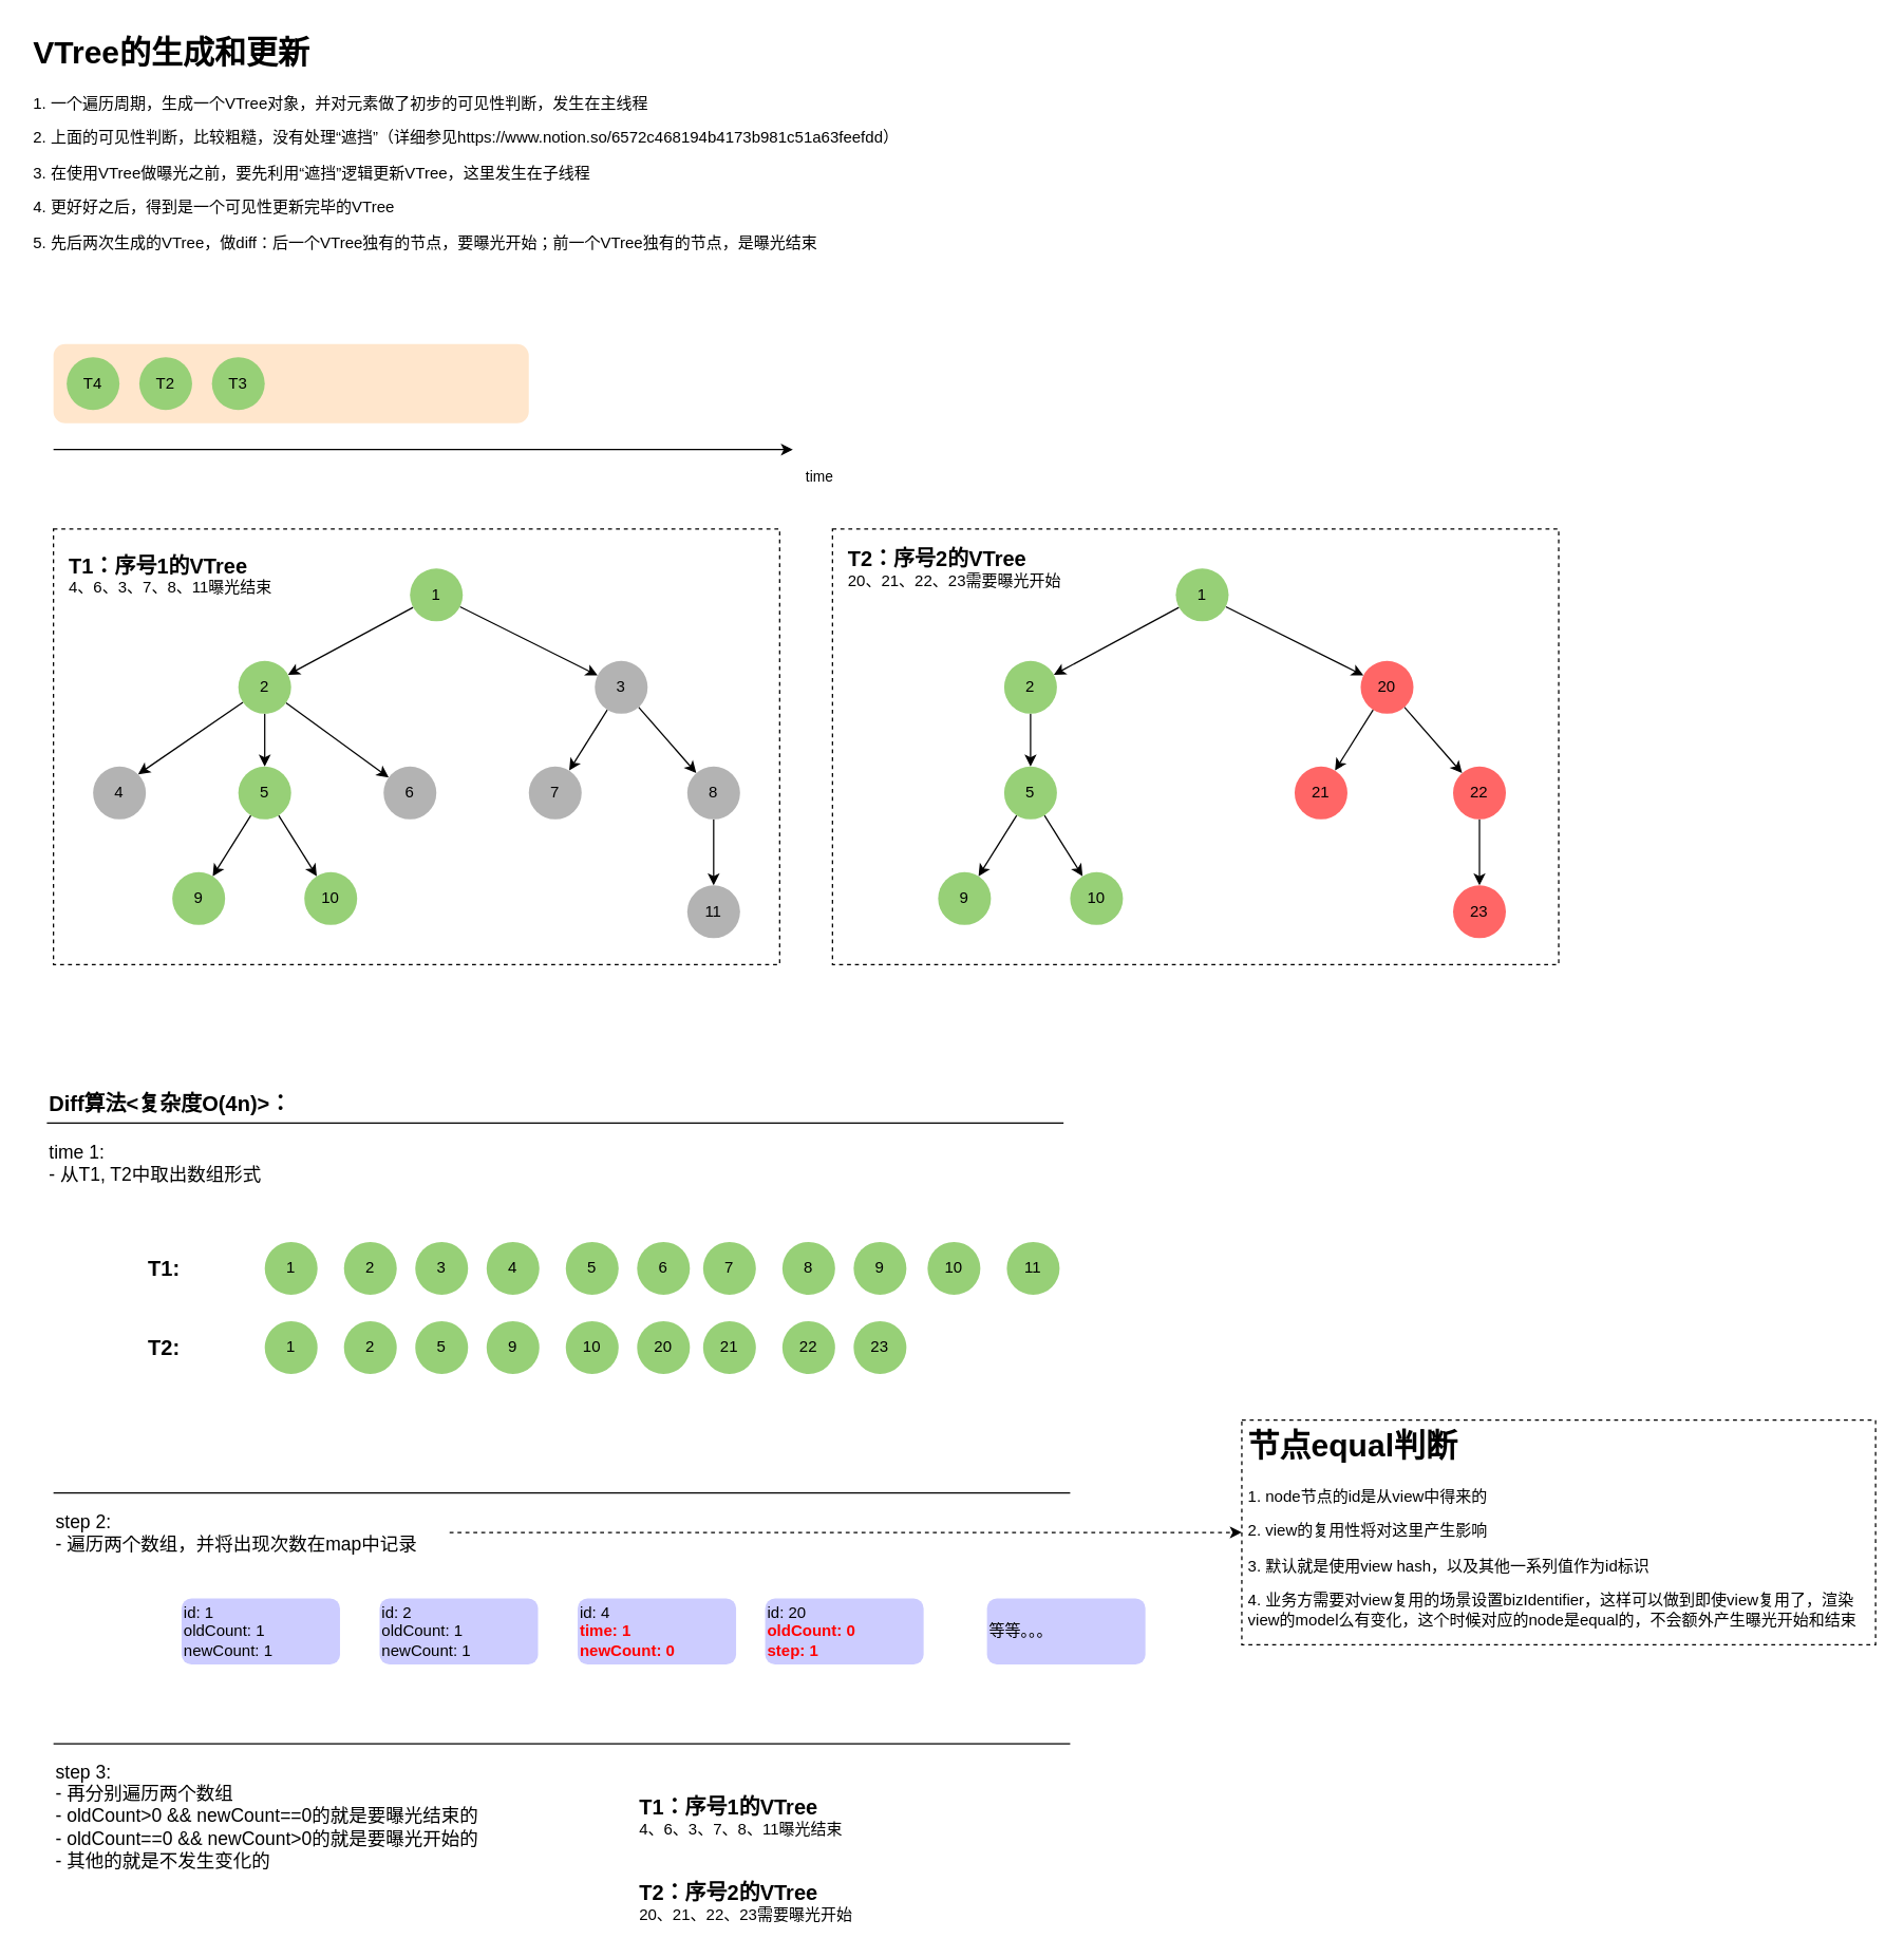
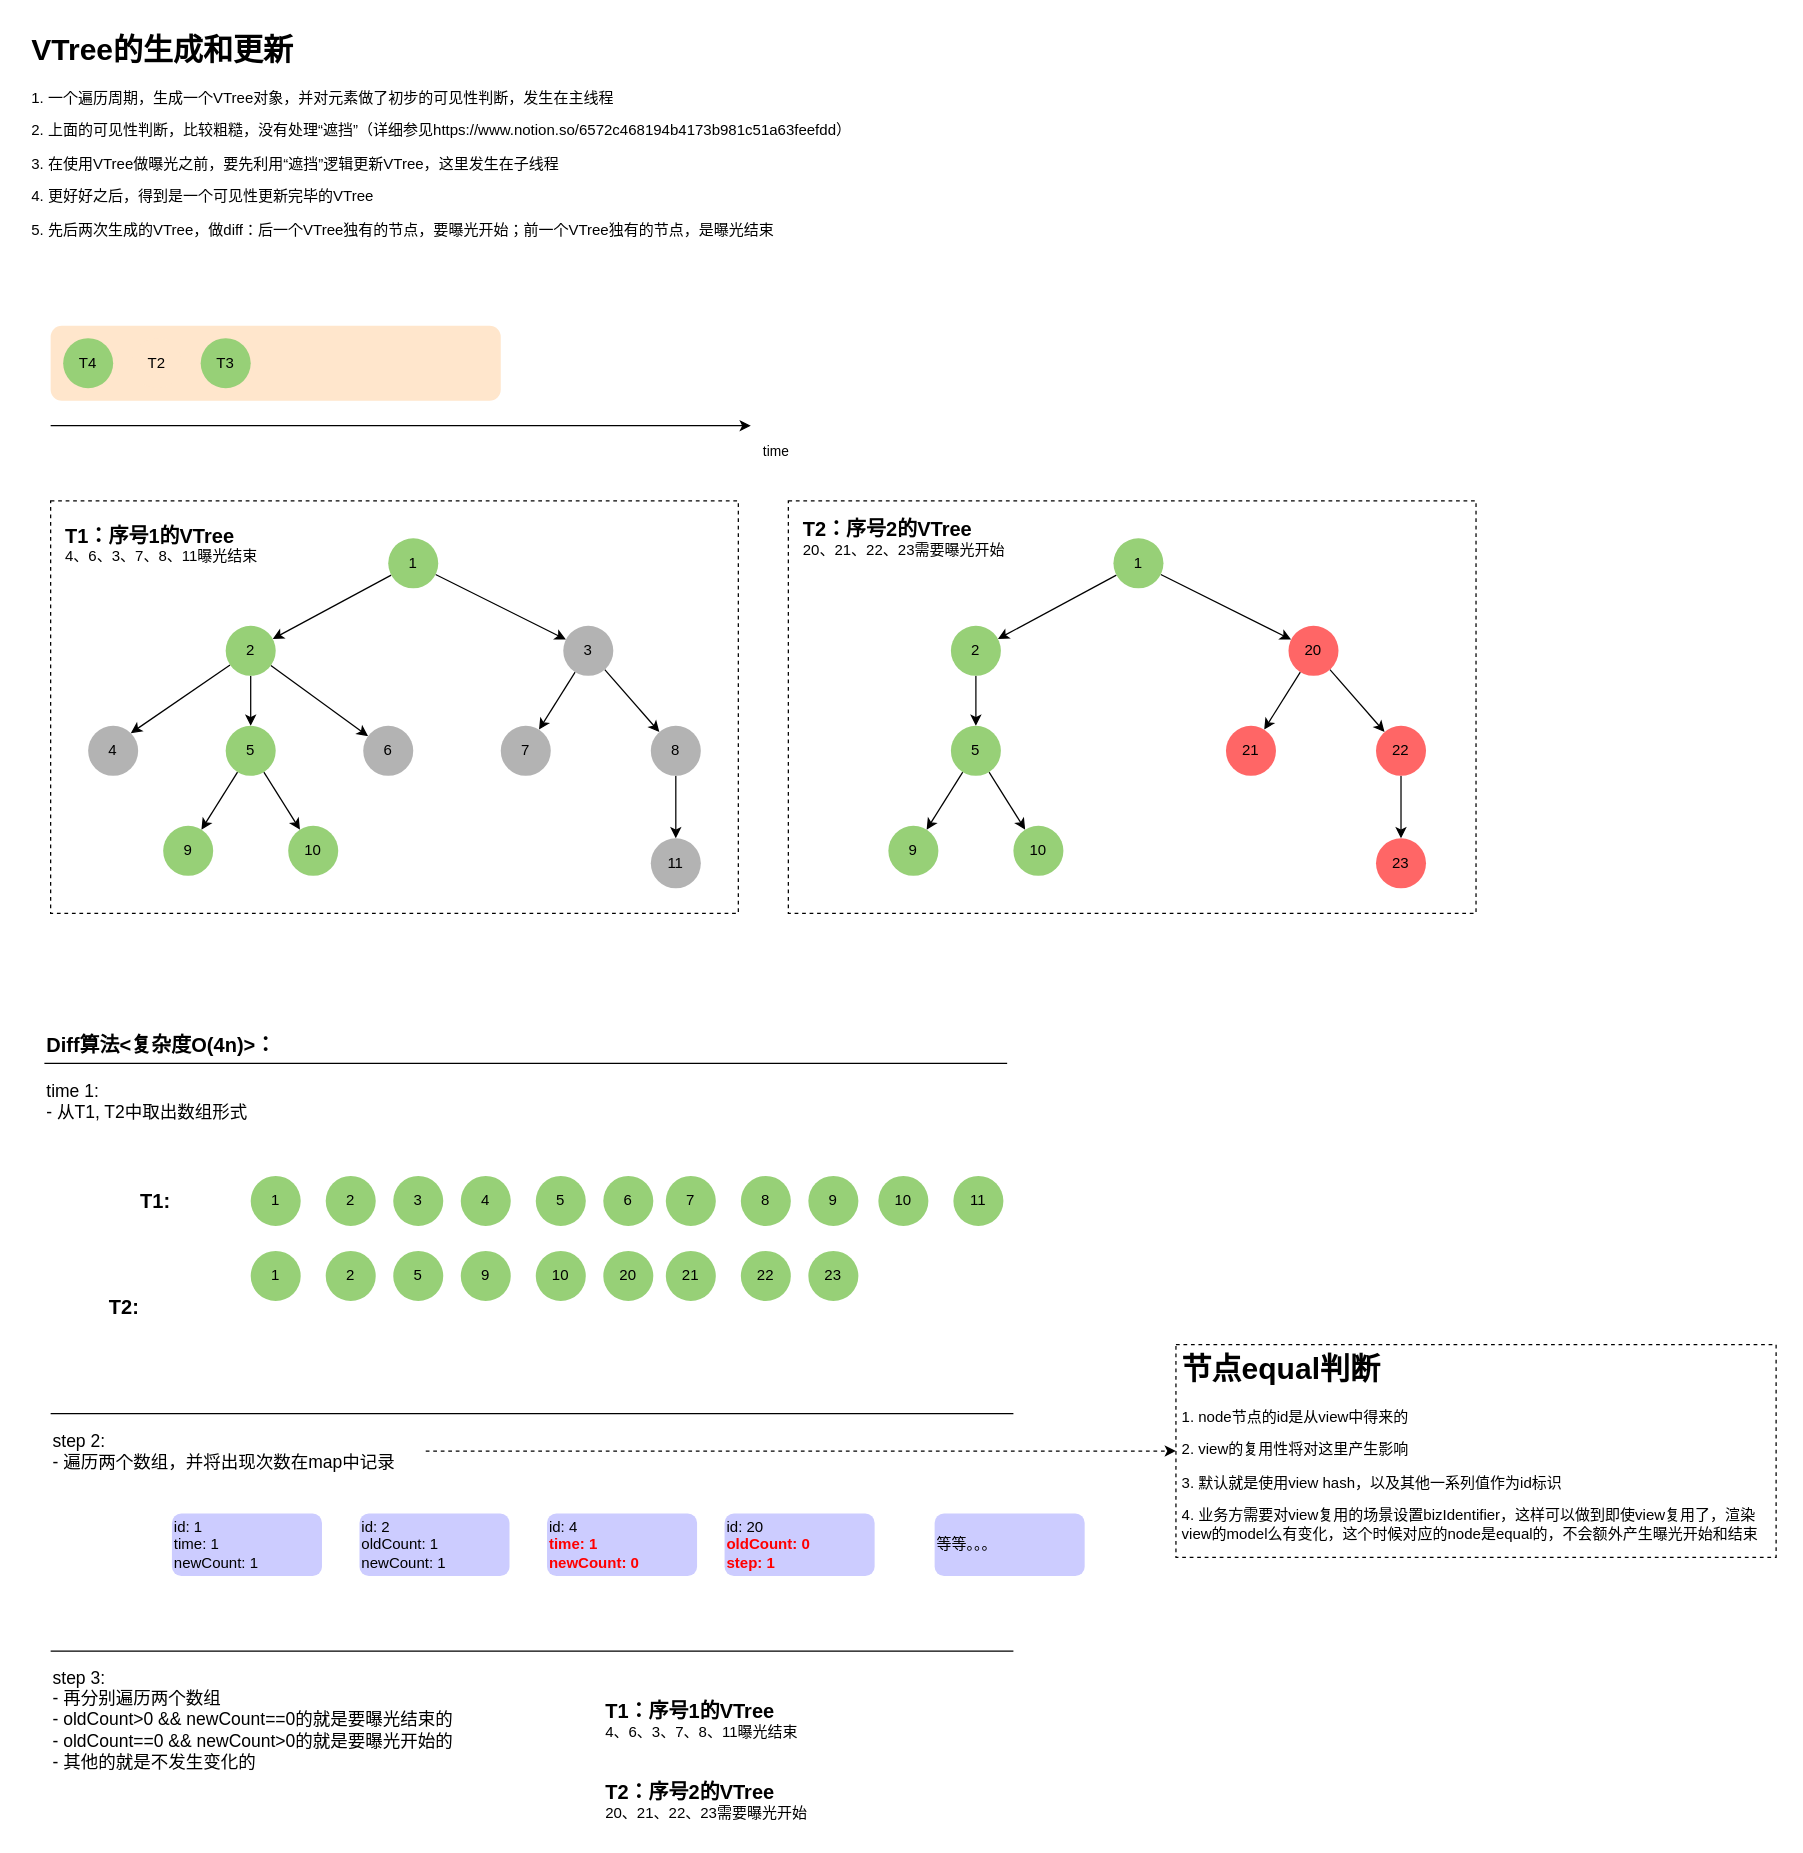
- <mxCell id="7" value="T2" style="ellipse;whiteSpace=wrap;html=1;aspect=fixed;strokeColor=none;fillColor=#97D077;" vertex="1" parent="1"><mxGeometry x="105" y="270" width="40" height="40" as="geometry" /></mxCell>
+ <mxCell id="7" value="T2" style="ellipse;whiteSpace=wrap;html=1;aspect=fixed;strokeColor=none;fillColor=#ffe6cc;" vertex="1" parent="1"><mxGeometry x="105" y="270" width="40" height="40" as="geometry" /></mxCell>
- <mxCell id="75" value="&lt;font&gt;&lt;span style=&quot;font-size: 16px&quot;&gt;&lt;b&gt;T2:&lt;/b&gt;&lt;/span&gt;&lt;br&gt;&lt;/font&gt;" style="text;html=1;strokeColor=none;fillColor=none;align=left;verticalAlign=middle;whiteSpace=wrap;rounded=0;" vertex="1" parent="1"><mxGeometry x="110" y="1005" width="50" height="30" as="geometry" /></mxCell>
+ <mxCell id="75" value="&lt;font&gt;&lt;span style=&quot;font-size: 16px&quot;&gt;&lt;b&gt;T2:&lt;/b&gt;&lt;/span&gt;&lt;br&gt;&lt;/font&gt;" style="text;html=1;strokeColor=none;fillColor=none;align=left;verticalAlign=middle;whiteSpace=wrap;rounded=0;" vertex="1" parent="1"><mxGeometry x="85" y="1030" width="50" height="30" as="geometry" /></mxCell>
- <mxCell id="79" value="&lt;div&gt;&lt;span&gt;id: 1&lt;/span&gt;&lt;/div&gt;&lt;div&gt;oldCount: 1&lt;/div&gt;&lt;div&gt;newCount: 1&lt;/div&gt;" style="rounded=1;whiteSpace=wrap;html=1;fillColor=#CCCCFF;strokeColor=none;align=left;" vertex="1" parent="1"><mxGeometry x="137" y="1210" width="120" height="50" as="geometry" /></mxCell>
+ <mxCell id="79" value="&lt;div&gt;&lt;span&gt;id: 1&lt;/span&gt;&lt;/div&gt;&lt;div&gt;time: 1&lt;/div&gt;&lt;div&gt;newCount: 1&lt;/div&gt;" style="rounded=1;whiteSpace=wrap;html=1;fillColor=#CCCCFF;strokeColor=none;align=left;" vertex="1" parent="1"><mxGeometry x="137" y="1210" width="120" height="50" as="geometry" /></mxCell>
